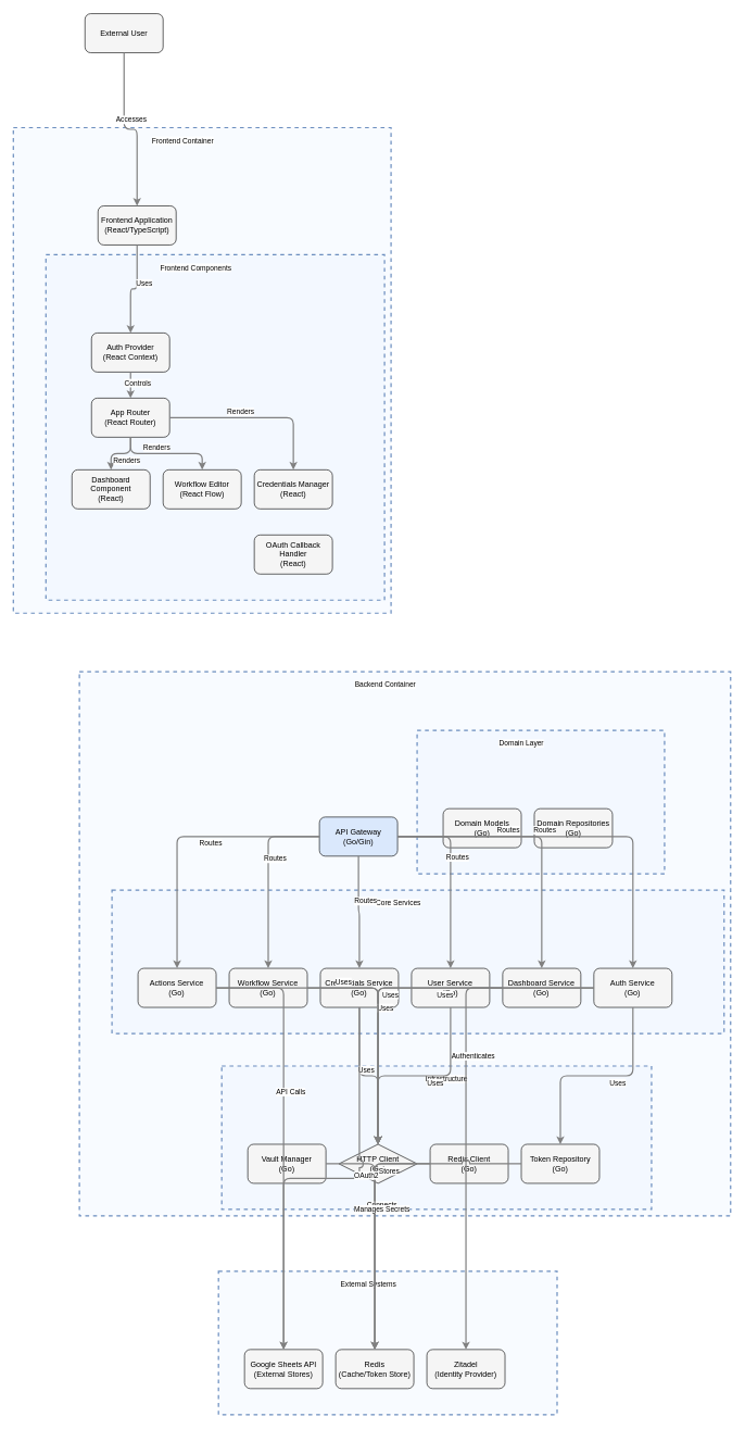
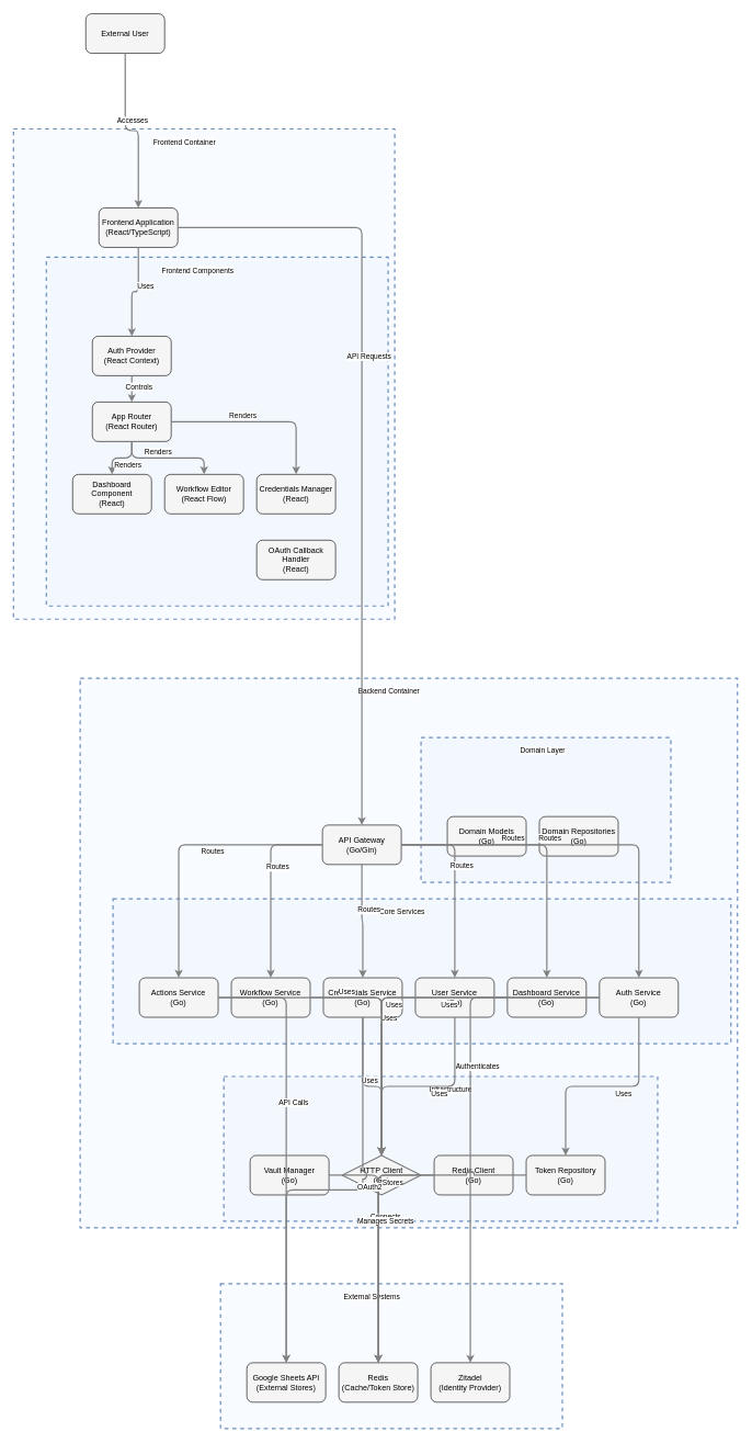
+ <mxCell id="52" style="edgeStyle=orthogonalEdgeStyle;rounded=1;orthogonalLoop=1;jettySize=auto;html=1;strokeColor=#808080;strokeWidth=2;jumpStyle=arc;jumpSize=10;spacing=15;labelBackgroundColor=white;labelBorderColor=none" edge="1" parent="1" source="17" target="18"><mxGeometry relative="1" as="geometry" /></mxCell>
+ <mxCell id="53" value="API Requests" style="edgeLabel;html=1;align=center;verticalAlign=middle;resizable=0;points=[];" vertex="1" connectable="0" parent="52"><mxGeometry x="-0.2" y="10" relative="1" as="geometry"><mxPoint as="offset" /></mxGeometry></mxCell>
- <mxCell id="3" value="Domain Layer" style="edgeLabel;html=1;align=center;verticalAlign=middle;resizable=0;labelBackgroundColor=white;spacing=5" vertex="1" parent="12"><mxGeometry x="526.571" y="98" width="304" height="24" as="geometry" /></mxCell>
+ <mxCell id="3" value="Domain Layer" style="edgeLabel;html=1;align=center;verticalAlign=middle;resizable=0;labelBackgroundColor=white;spacing=5" vertex="1" parent="12"><mxGeometry x="551.571" y="98" width="304" height="24" as="geometry" /></mxCell>
- <mxCell id="18" value="API Gateway&lt;br&gt;(Go/Gin)" style="rounded=1;whiteSpace=wrap;html=1;fillColor=#dae8fc;" vertex="1" parent="12"><mxGeometry x="368.571" y="222.857" width="120" height="60" as="geometry" /></mxCell>
+ <mxCell id="18" value="API Gateway&lt;br&gt;(Go/Gin)" style="rounded=1;whiteSpace=wrap;html=1;fillColor=#f5f5f5" vertex="1" parent="12"><mxGeometry x="368.571" y="222.857" width="120" height="60" as="geometry" /></mxCell>
